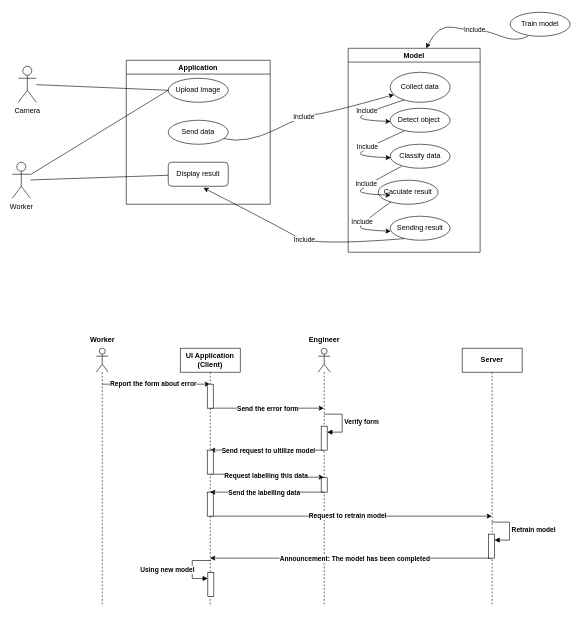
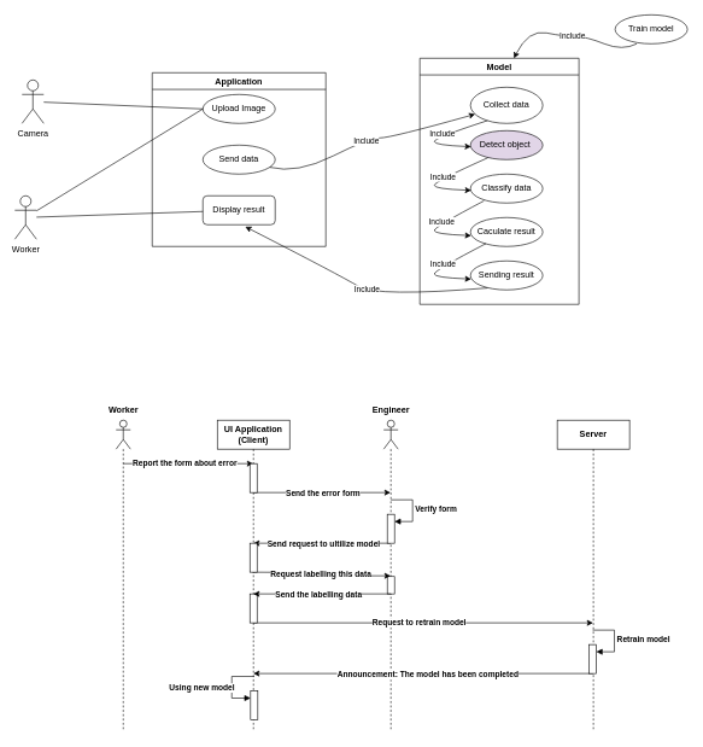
- <mxCell id="8" value="Detect object&amp;nbsp;" style="ellipse;whiteSpace=wrap;html=1;align=center;newEdgeStyle={&quot;edgeStyle&quot;:&quot;entityRelationEdgeStyle&quot;,&quot;startArrow&quot;:&quot;none&quot;,&quot;endArrow&quot;:&quot;none&quot;,&quot;segment&quot;:10,&quot;curved&quot;:1,&quot;sourcePerimeterSpacing&quot;:0,&quot;targetPerimeterSpacing&quot;:0};treeFolding=1;treeMoving=1;" parent="6" vertex="1"><mxGeometry x="70" y="100" width="100" height="40" as="geometry" /></mxCell>
+ <mxCell id="8" value="Detect object&amp;nbsp;" style="ellipse;whiteSpace=wrap;html=1;align=center;newEdgeStyle={&quot;edgeStyle&quot;:&quot;entityRelationEdgeStyle&quot;,&quot;startArrow&quot;:&quot;none&quot;,&quot;endArrow&quot;:&quot;none&quot;,&quot;segment&quot;:10,&quot;curved&quot;:1,&quot;sourcePerimeterSpacing&quot;:0,&quot;targetPerimeterSpacing&quot;:0};treeFolding=1;treeMoving=1;fillColor=#e1d5e7;" parent="6" vertex="1"><mxGeometry x="70" y="100" width="100" height="40" as="geometry" /></mxCell>
- <mxCell id="10" value="Caculate result" style="ellipse;whiteSpace=wrap;html=1;align=center;newEdgeStyle={&quot;edgeStyle&quot;:&quot;entityRelationEdgeStyle&quot;,&quot;startArrow&quot;:&quot;none&quot;,&quot;endArrow&quot;:&quot;none&quot;,&quot;segment&quot;:10,&quot;curved&quot;:1,&quot;sourcePerimeterSpacing&quot;:0,&quot;targetPerimeterSpacing&quot;:0};treeFolding=1;treeMoving=1;" parent="6" vertex="1"><mxGeometry x="50" y="220" width="100" height="40" as="geometry" /></mxCell>
+ <mxCell id="10" value="Caculate result" style="ellipse;whiteSpace=wrap;html=1;align=center;newEdgeStyle={&quot;edgeStyle&quot;:&quot;entityRelationEdgeStyle&quot;,&quot;startArrow&quot;:&quot;none&quot;,&quot;endArrow&quot;:&quot;none&quot;,&quot;segment&quot;:10,&quot;curved&quot;:1,&quot;sourcePerimeterSpacing&quot;:0,&quot;targetPerimeterSpacing&quot;:0};treeFolding=1;treeMoving=1;" parent="6" vertex="1"><mxGeometry x="70" y="220" width="100" height="40" as="geometry" /></mxCell>
